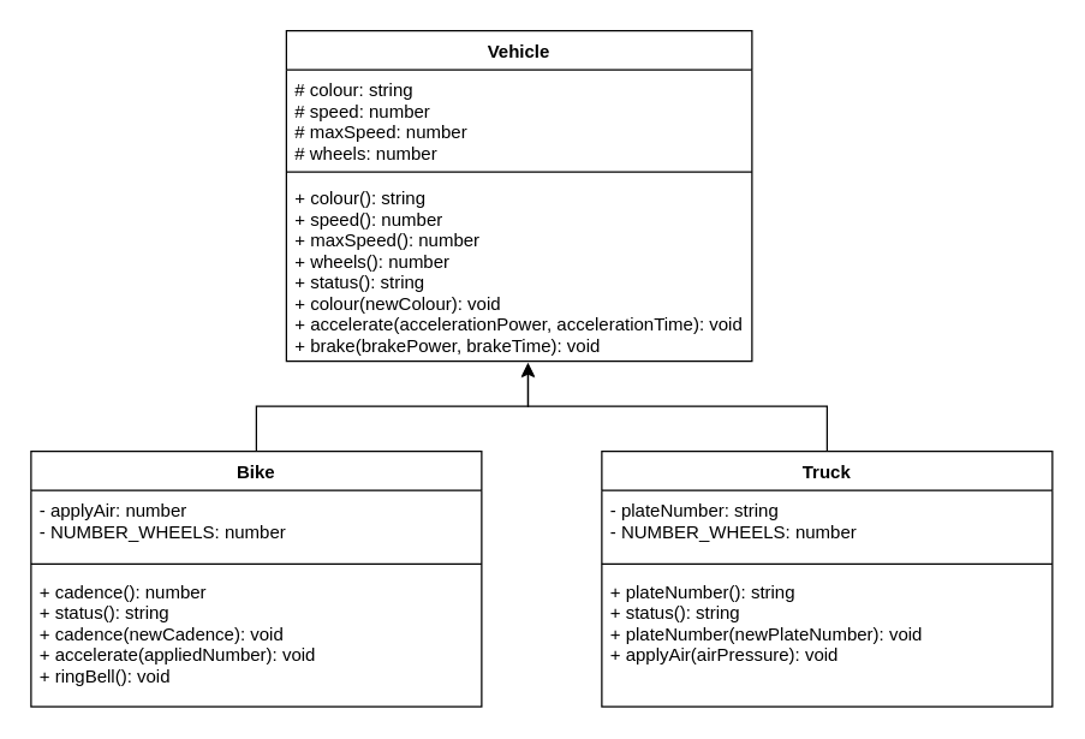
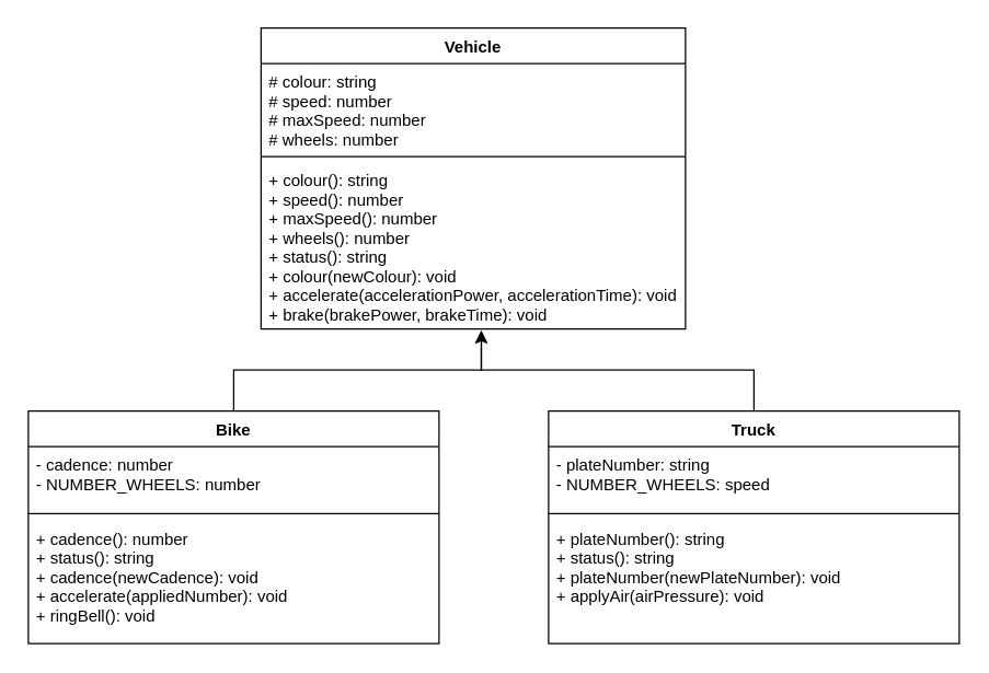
- <mxCell id="13" value="- applyAir: number&#10;- NUMBER_WHEELS: number" style="text;strokeColor=none;fillColor=none;align=left;verticalAlign=top;spacingLeft=4;spacingRight=4;overflow=hidden;rotatable=0;points=[[0,0.5],[1,0.5]];portConstraint=eastwest;" vertex="1" parent="12"><mxGeometry y="26" width="300" height="44" as="geometry" /></mxCell>
+ <mxCell id="13" value="- cadence: number&#10;- NUMBER_WHEELS: number" style="text;strokeColor=none;fillColor=none;align=left;verticalAlign=top;spacingLeft=4;spacingRight=4;overflow=hidden;rotatable=0;points=[[0,0.5],[1,0.5]];portConstraint=eastwest;" vertex="1" parent="12"><mxGeometry y="26" width="300" height="44" as="geometry" /></mxCell>
- <mxCell id="8" value="- plateNumber: string&#10;- NUMBER_WHEELS: number" style="text;strokeColor=none;fillColor=none;align=left;verticalAlign=top;spacingLeft=4;spacingRight=4;overflow=hidden;rotatable=0;points=[[0,0.5],[1,0.5]];portConstraint=eastwest;" vertex="1" parent="7"><mxGeometry y="26" width="300" height="44" as="geometry" /></mxCell>
+ <mxCell id="8" value="- plateNumber: string&#10;- NUMBER_WHEELS: speed" style="text;strokeColor=none;fillColor=none;align=left;verticalAlign=top;spacingLeft=4;spacingRight=4;overflow=hidden;rotatable=0;points=[[0,0.5],[1,0.5]];portConstraint=eastwest;" vertex="1" parent="7"><mxGeometry y="26" width="300" height="44" as="geometry" /></mxCell>
